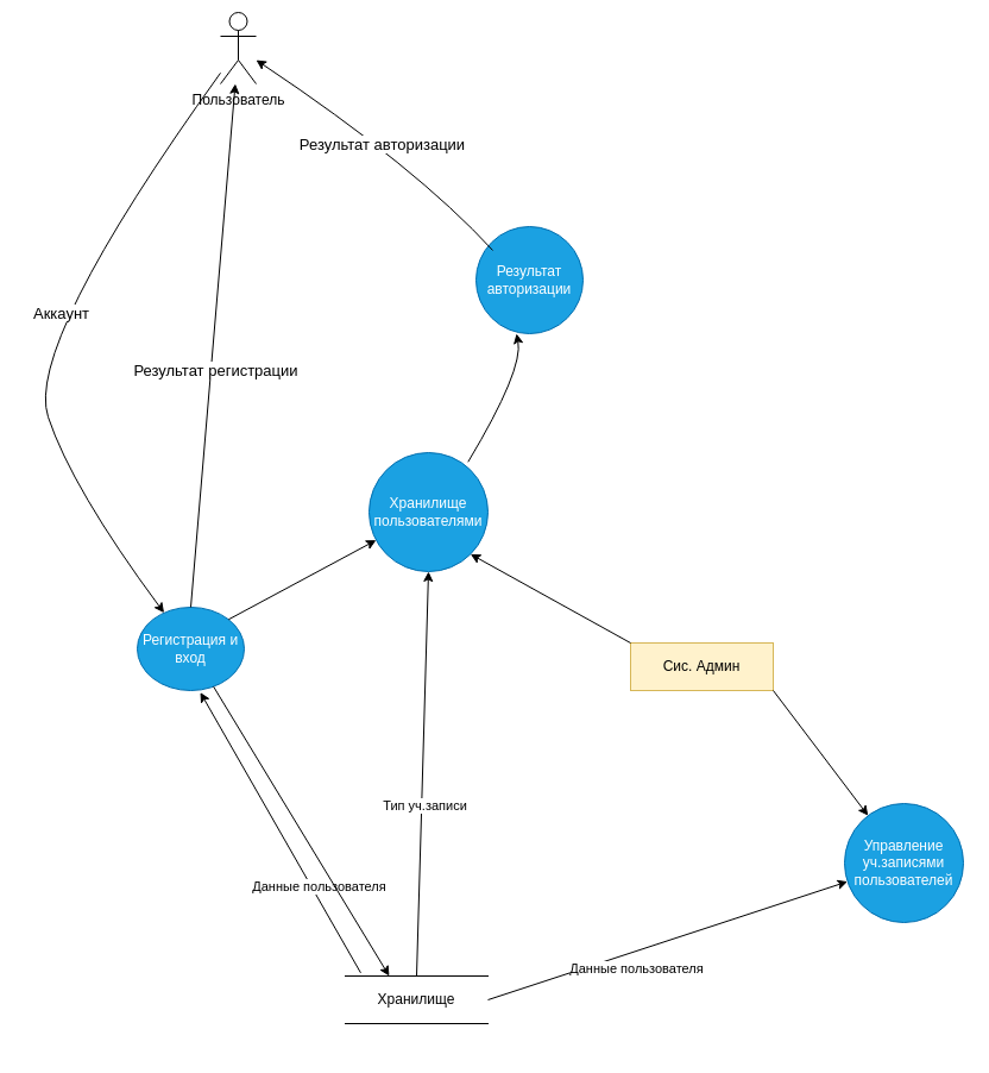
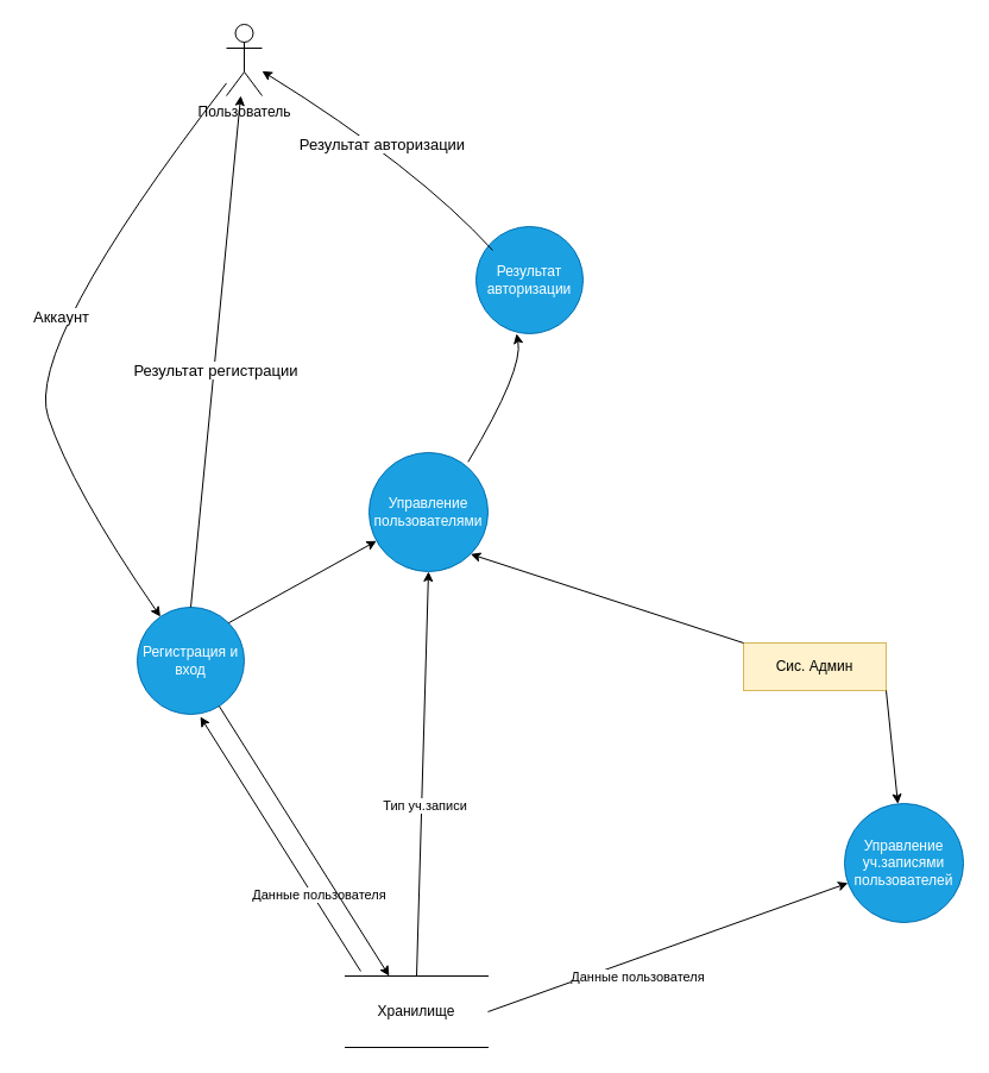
- <mxCell id="17" value="Пользователь&lt;div&gt;&lt;br&gt;&lt;/div&gt;" style="shape=umlActor;verticalLabelPosition=bottom;verticalAlign=top;html=1;outlineConnect=0;" vertex="1" parent="1"><mxGeometry x="185" y="10" width="30" height="60" as="geometry" /></mxCell>
+ <mxCell id="17" value="Пользователь&lt;div&gt;&lt;br&gt;&lt;/div&gt;" style="shape=umlActor;verticalLabelPosition=bottom;verticalAlign=top;html=1;outlineConnect=0;" vertex="1" parent="1"><mxGeometry x="190" y="20" width="30" height="60" as="geometry" /></mxCell>
- <mxCell id="4" value="Хранилище пользователями" style="ellipse;whiteSpace=wrap;html=1;aspect=fixed;fillColor=#1ba1e2;strokeColor=#006EAF;fontColor=#ffffff;" vertex="1" parent="1"><mxGeometry x="310" y="380" width="100" height="100" as="geometry" /></mxCell>
+ <mxCell id="4" value="Управление пользователями" style="ellipse;whiteSpace=wrap;html=1;aspect=fixed;fillColor=#1ba1e2;strokeColor=#006EAF;fontColor=#ffffff;" vertex="1" parent="1"><mxGeometry x="310" y="380" width="100" height="100" as="geometry" /></mxCell>
- <mxCell id="2" value="Регистрация и вход" style="ellipse;whiteSpace=wrap;html=1;aspect=fixed;fillColor=#1ba1e2;strokeColor=#006EAF;fontColor=#ffffff;" vertex="1" parent="1"><mxGeometry x="115" y="510" width="90" height="70" as="geometry" /></mxCell>
+ <mxCell id="2" value="Регистрация и вход" style="ellipse;whiteSpace=wrap;html=1;aspect=fixed;fillColor=#1ba1e2;strokeColor=#006EAF;fontColor=#ffffff;" vertex="1" parent="1"><mxGeometry x="115" y="510" width="90" height="90" as="geometry" /></mxCell>
- <mxCell id="5" value="Сис. Админ" style="rounded=0;whiteSpace=wrap;html=1;fillColor=#fff2cc;strokeColor=#d6b656;" vertex="1" parent="1"><mxGeometry x="530" y="540" width="120" height="40" as="geometry" /></mxCell>
+ <mxCell id="5" value="Сис. Админ" style="rounded=0;whiteSpace=wrap;html=1;fillColor=#fff2cc;strokeColor=#d6b656;" vertex="1" parent="1"><mxGeometry x="625" y="540" width="120" height="40" as="geometry" /></mxCell>
- <mxCell id="16" value="Хранилище" style="shape=partialRectangle;whiteSpace=wrap;html=1;left=0;right=0;fillColor=none;" vertex="1" parent="1"><mxGeometry x="290" y="820" width="120" height="40" as="geometry" /></mxCell>
+ <mxCell id="16" value="Хранилище" style="shape=partialRectangle;whiteSpace=wrap;html=1;left=0;right=0;fillColor=none;" vertex="1" parent="1"><mxGeometry x="290" y="820" width="120" height="60" as="geometry" /></mxCell>
